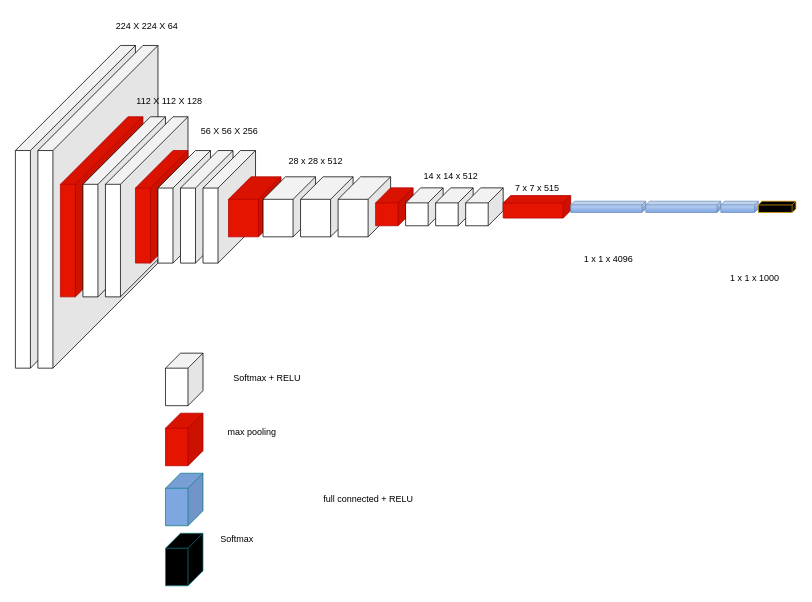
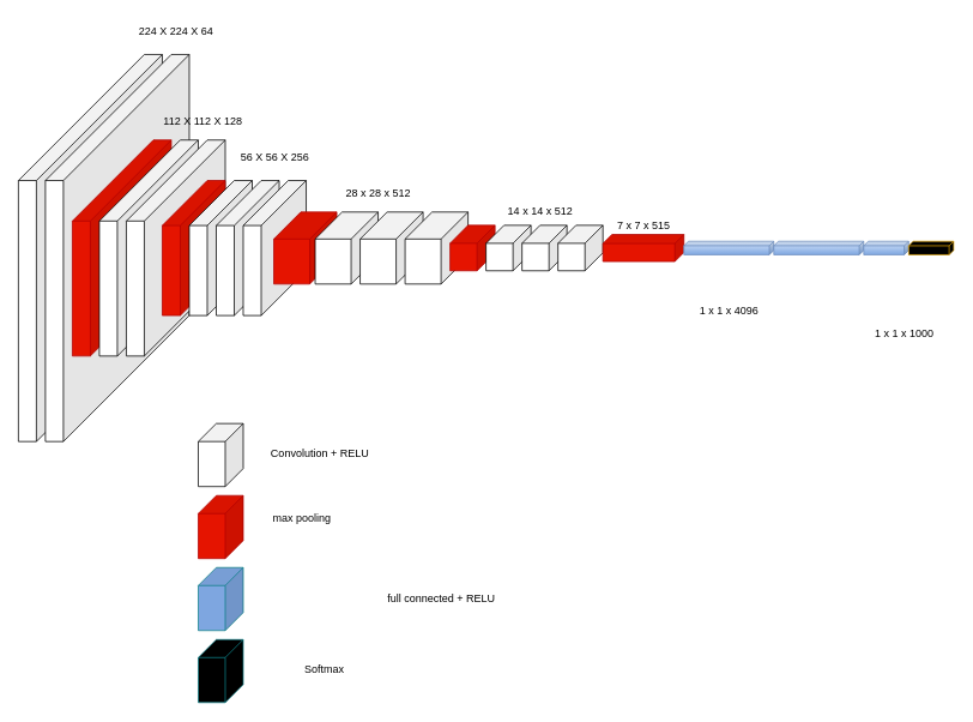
- <mxCell id="33" value="Softmax + RELU" style="text;html=1;align=center;verticalAlign=middle;resizable=0;points=[];autosize=1;strokeColor=none;fillColor=none;" vertex="1" parent="1"><mxGeometry x="290" y="488" width="130" height="30" as="geometry" /></mxCell>
+ <mxCell id="33" value="Convolution + RELU" style="text;html=1;align=center;verticalAlign=middle;resizable=0;points=[];autosize=1;strokeColor=none;fillColor=none;" vertex="1" parent="1"><mxGeometry x="290" y="488" width="130" height="30" as="geometry" /></mxCell>
- <mxCell id="39" value="Softmax" style="text;html=1;align=center;verticalAlign=middle;resizable=0;points=[];autosize=1;strokeColor=none;fillColor=none;" vertex="1" parent="1"><mxGeometry x="280" y="703" width="70" height="30" as="geometry" /></mxCell>
+ <mxCell id="39" value="Softmax" style="text;html=1;align=center;verticalAlign=middle;resizable=0;points=[];autosize=1;strokeColor=none;fillColor=none;" vertex="1" parent="1"><mxGeometry x="325" y="728" width="70" height="30" as="geometry" /></mxCell>
